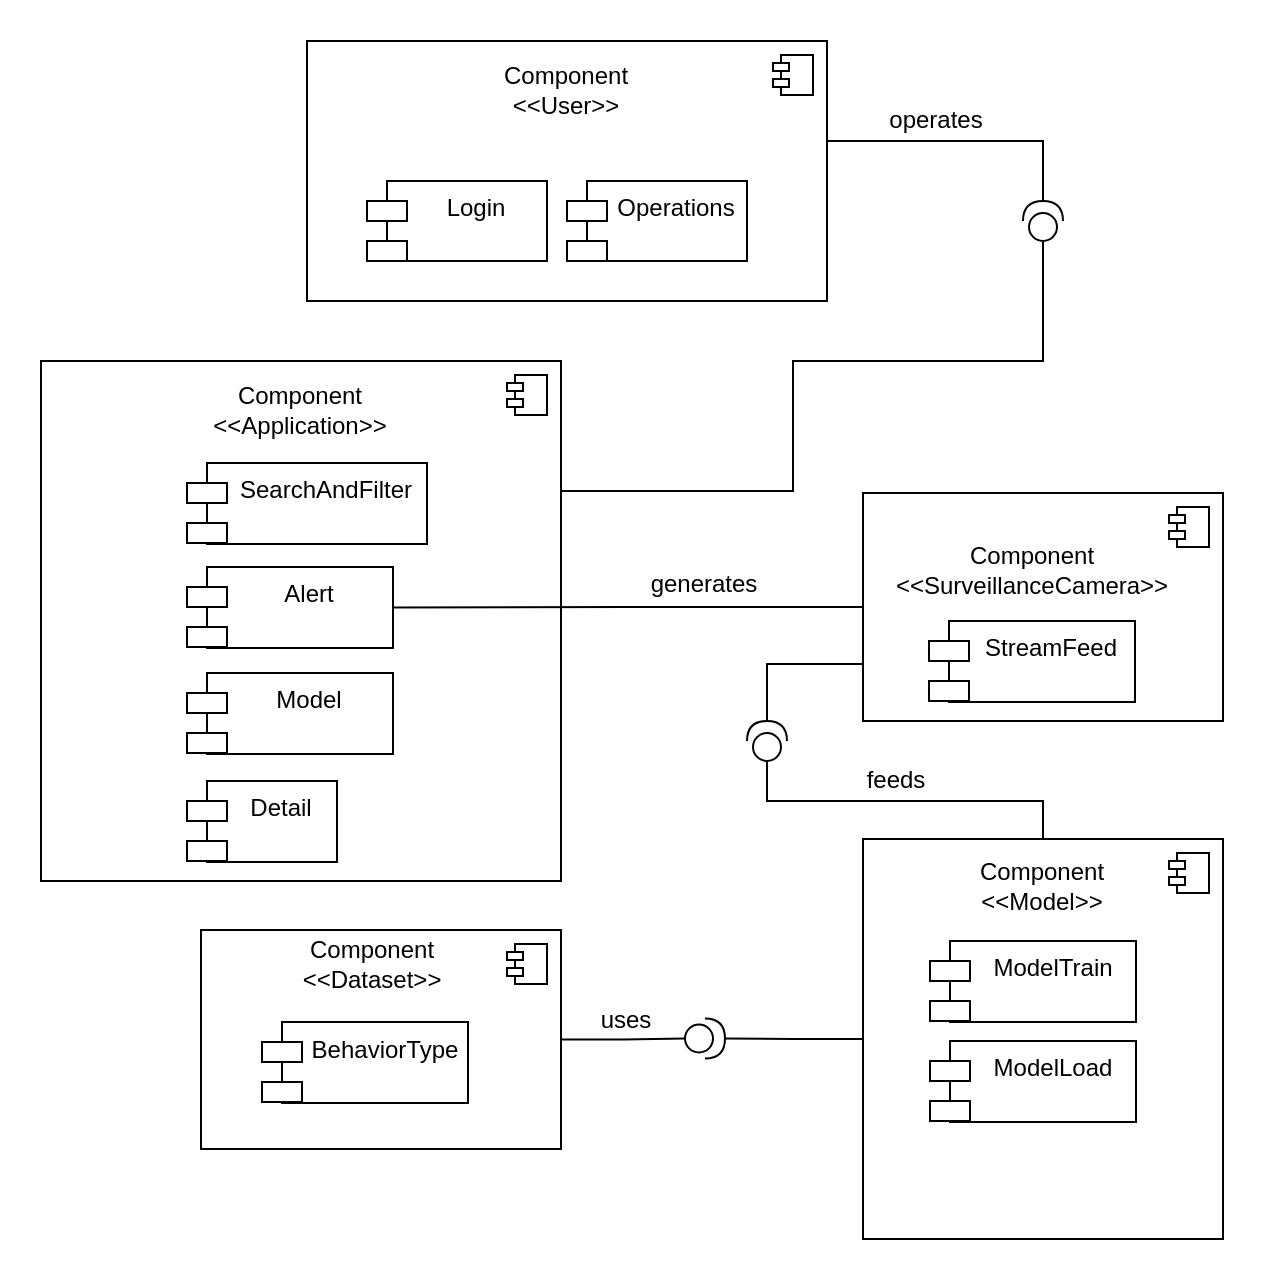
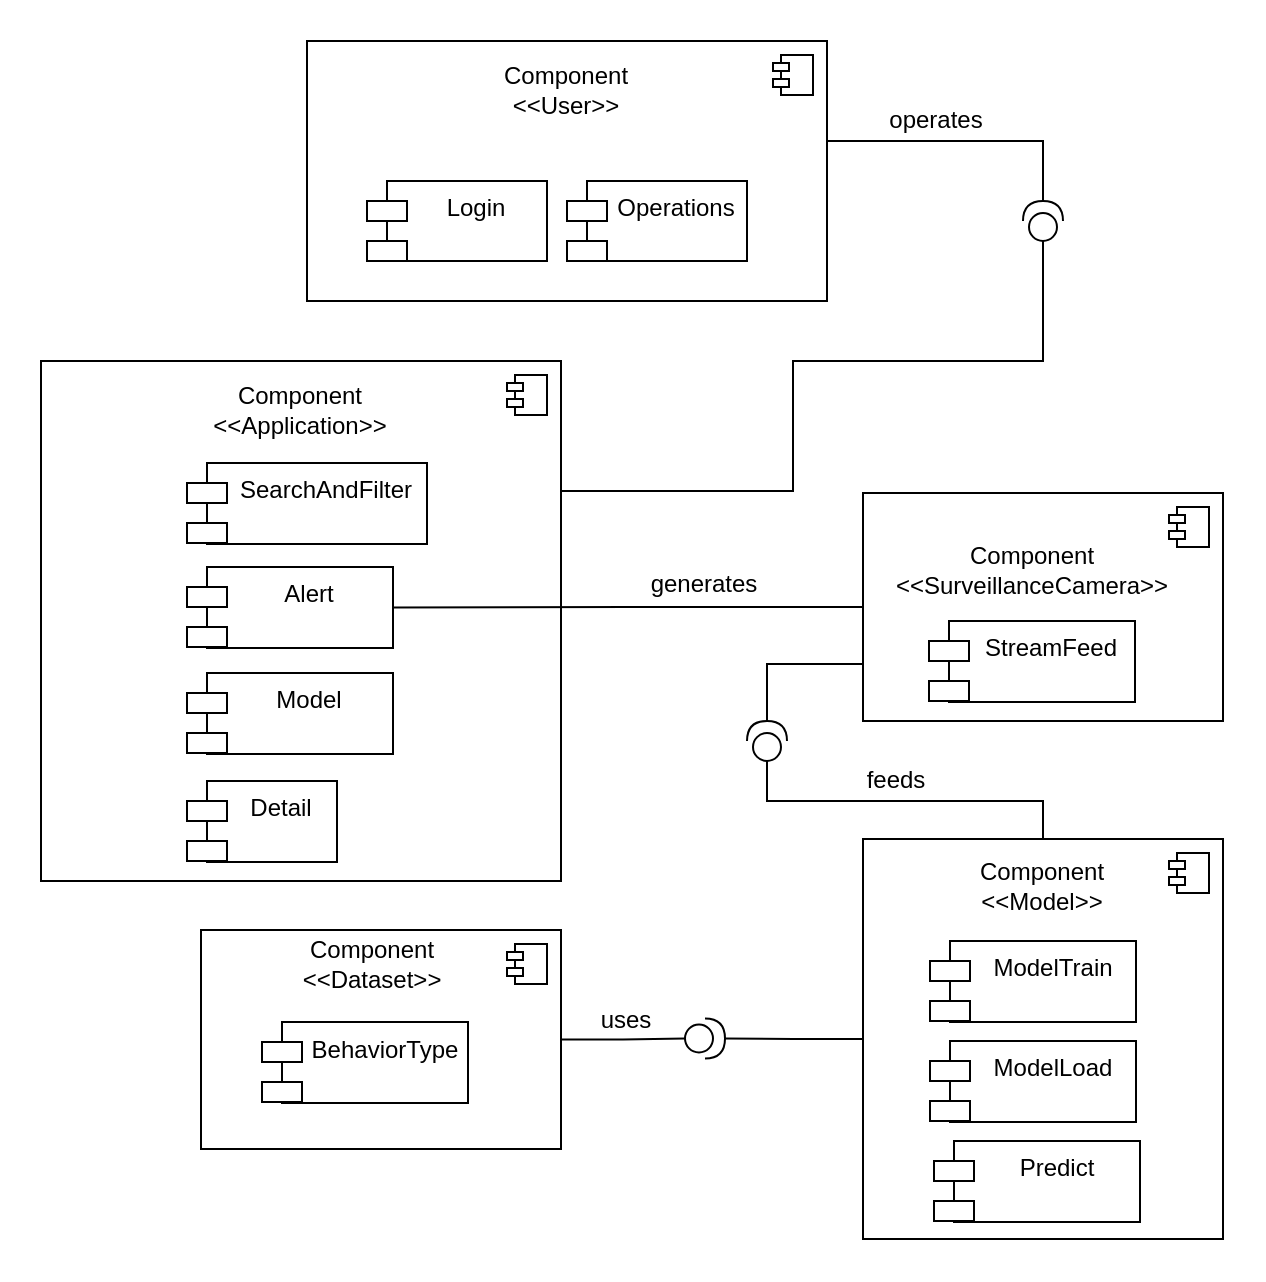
+ <mxCell id="32" value="Predict" style="shape=module;align=left;spacingLeft=20;align=center;verticalAlign=top;whiteSpace=wrap;html=1;" parent="1" vertex="1"><mxGeometry x="466.5" y="570" width="103" height="40.5" as="geometry" /></mxCell>
